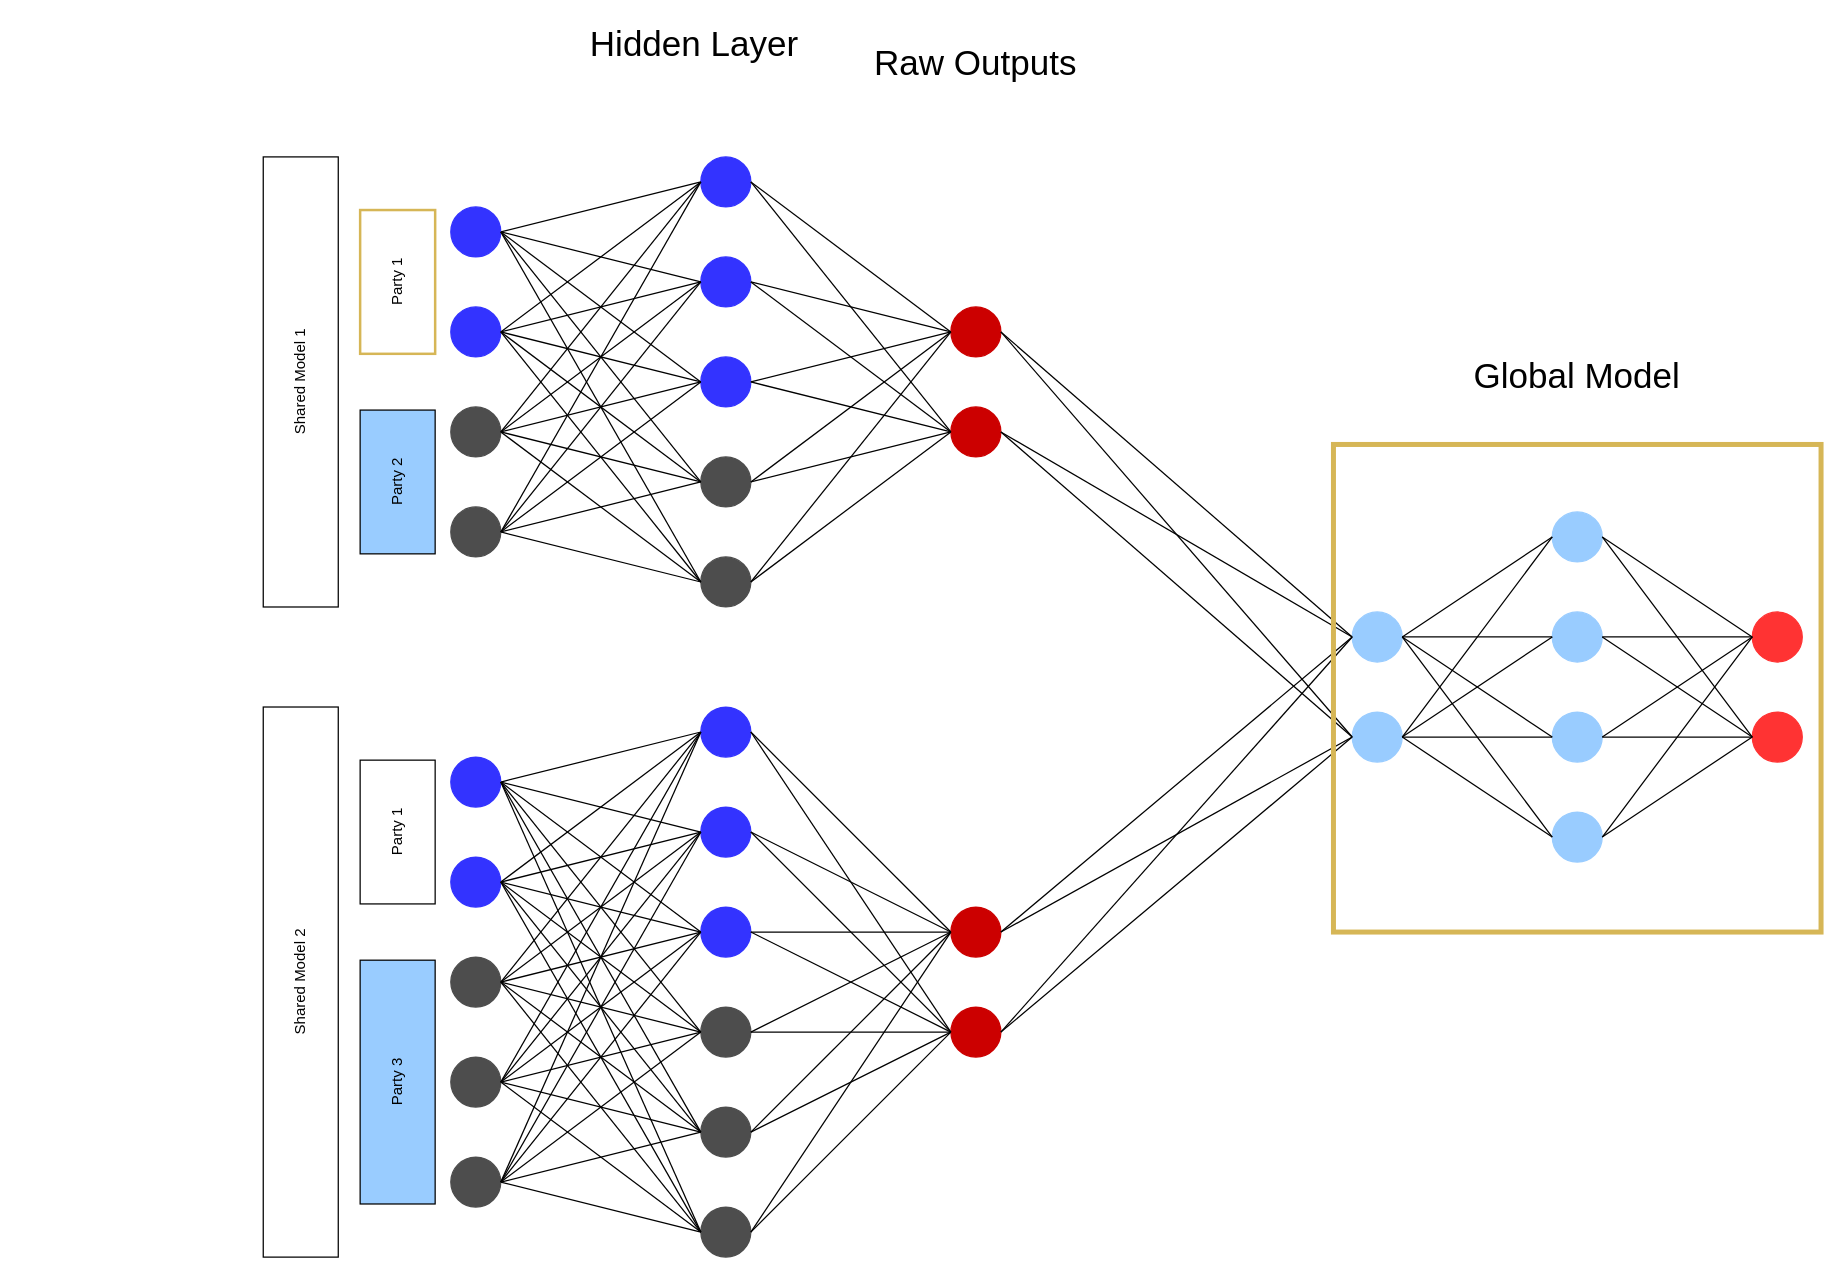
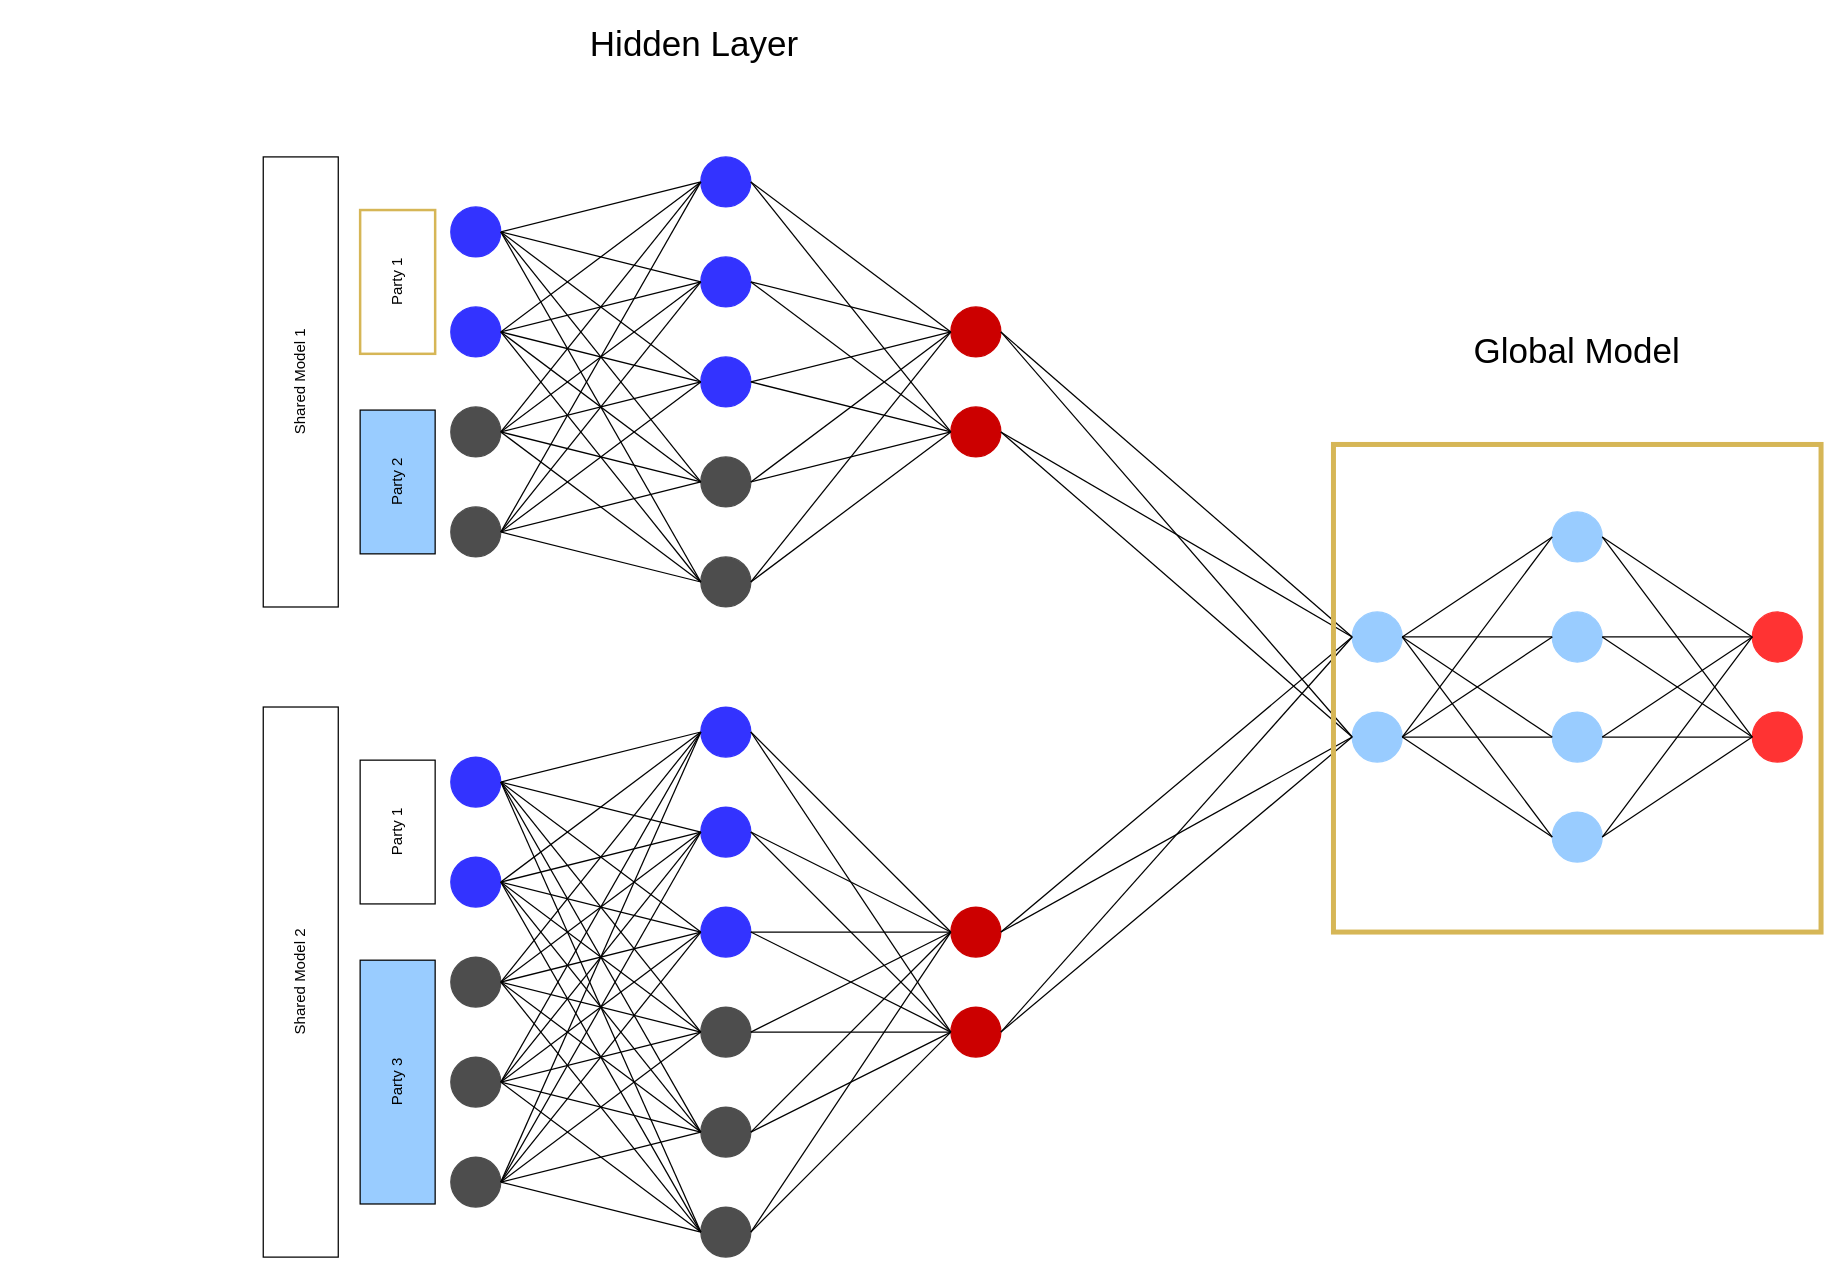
- <mxCell id="137" value="&lt;font style=&quot;font-size: 28px;&quot;&gt;Raw Outputs&lt;/font&gt;" style="text;html=1;align=center;verticalAlign=middle;whiteSpace=wrap;rounded=0;" vertex="1" parent="1"><mxGeometry x="685" y="35" width="190" height="30" as="geometry" /></mxCell>
- <mxCell id="139" value="&lt;span style=&quot;font-size: 28px;&quot;&gt;Global Model&lt;/span&gt;" style="text;html=1;align=center;verticalAlign=middle;whiteSpace=wrap;rounded=0;" vertex="1" parent="1"><mxGeometry x="1166" y="285" width="190" height="30" as="geometry" /></mxCell>
+ <mxCell id="139" value="&lt;span style=&quot;font-size: 28px;&quot;&gt;Global Model&lt;/span&gt;" style="text;html=1;align=center;verticalAlign=middle;whiteSpace=wrap;rounded=0;" vertex="1" parent="1"><mxGeometry x="1166" y="265" width="190" height="30" as="geometry" /></mxCell>
